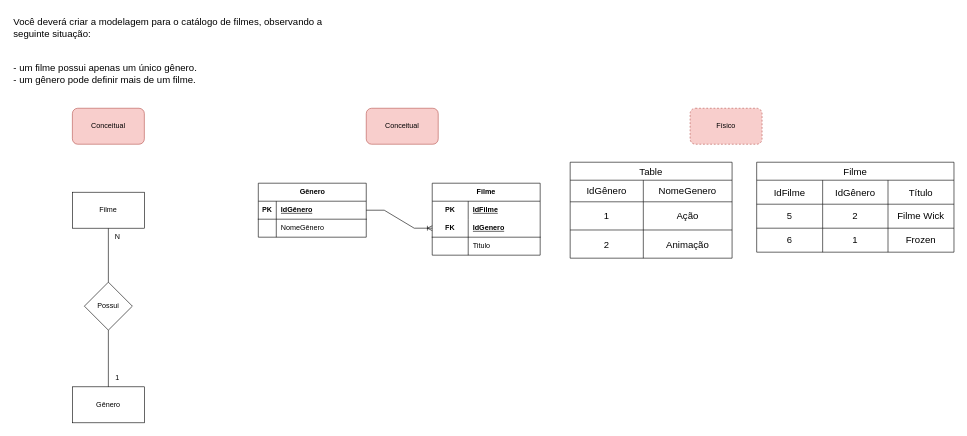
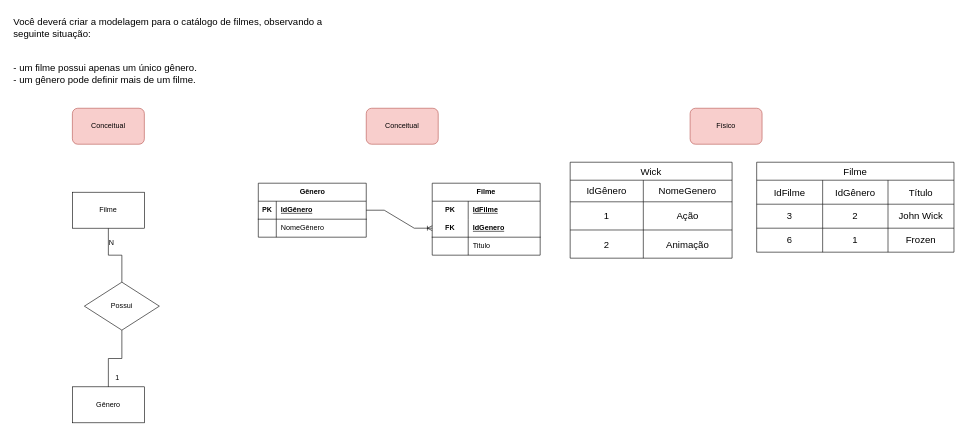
- <mxCell id="11" value="Físico" style="rounded=1;whiteSpace=wrap;html=1;fillColor=#f8cecc;strokeColor=#b85450;dashed=1;" vertex="1" parent="1"><mxGeometry x="1150" y="180" width="120" height="60" as="geometry" /></mxCell>
+ <mxCell id="11" value="Físico" style="rounded=1;whiteSpace=wrap;html=1;fillColor=#f8cecc;strokeColor=#b85450;" vertex="1" parent="1"><mxGeometry x="1150" y="180" width="120" height="60" as="geometry" /></mxCell>
- <mxCell id="31" value="Table" style="shape=table;startSize=30;container=1;collapsible=0;childLayout=tableLayout;strokeColor=default;fontSize=16;" vertex="1" parent="1"><mxGeometry x="950" y="270" width="270" height="160" as="geometry" /></mxCell>
+ <mxCell id="31" value="Wick" style="shape=table;startSize=30;container=1;collapsible=0;childLayout=tableLayout;strokeColor=default;fontSize=16;" vertex="1" parent="1"><mxGeometry x="950" y="270" width="270" height="160" as="geometry" /></mxCell>
- <mxCell id="47" value="5" style="shape=partialRectangle;html=1;whiteSpace=wrap;connectable=0;strokeColor=inherit;overflow=hidden;fillColor=none;top=0;left=0;bottom=0;right=0;pointerEvents=1;fontSize=16;" vertex="1" parent="46"><mxGeometry width="110" height="40" as="geometry"><mxRectangle width="110" height="40" as="alternateBounds" /></mxGeometry></mxCell>
+ <mxCell id="47" value="3" style="shape=partialRectangle;html=1;whiteSpace=wrap;connectable=0;strokeColor=inherit;overflow=hidden;fillColor=none;top=0;left=0;bottom=0;right=0;pointerEvents=1;fontSize=16;" vertex="1" parent="46"><mxGeometry width="110" height="40" as="geometry"><mxRectangle width="110" height="40" as="alternateBounds" /></mxGeometry></mxCell>
- <mxCell id="49" value="Filme Wick" style="shape=partialRectangle;html=1;whiteSpace=wrap;connectable=0;strokeColor=inherit;overflow=hidden;fillColor=none;top=0;left=0;bottom=0;right=0;pointerEvents=1;fontSize=16;" vertex="1" parent="46"><mxGeometry x="219" width="110" height="40" as="geometry"><mxRectangle width="110" height="40" as="alternateBounds" /></mxGeometry></mxCell>
+ <mxCell id="49" value="John Wick" style="shape=partialRectangle;html=1;whiteSpace=wrap;connectable=0;strokeColor=inherit;overflow=hidden;fillColor=none;top=0;left=0;bottom=0;right=0;pointerEvents=1;fontSize=16;" vertex="1" parent="46"><mxGeometry x="219" width="110" height="40" as="geometry"><mxRectangle width="110" height="40" as="alternateBounds" /></mxGeometry></mxCell>
- <mxCell id="9" value="N" style="text;html=1;align=center;verticalAlign=middle;resizable=0;points=[];autosize=1;strokeColor=none;fillColor=none;" vertex="1" parent="1"><mxGeometry x="180" y="380" width="30" height="30" as="geometry" /></mxCell>
+ <mxCell id="9" value="N" style="text;html=1;align=center;verticalAlign=middle;resizable=0;points=[];autosize=1;strokeColor=none;fillColor=none;" vertex="1" parent="1"><mxGeometry x="170" y="390" width="30" height="30" as="geometry" /></mxCell>
- <mxCell id="7" value="Possui" style="rhombus;whiteSpace=wrap;html=1;" vertex="1" parent="1"><mxGeometry x="140" y="470" width="80" height="80" as="geometry" /></mxCell>
+ <mxCell id="7" value="Possui" style="rhombus;whiteSpace=wrap;html=1;" vertex="1" parent="1"><mxGeometry x="140" y="470" width="125" height="80" as="geometry" /></mxCell>
